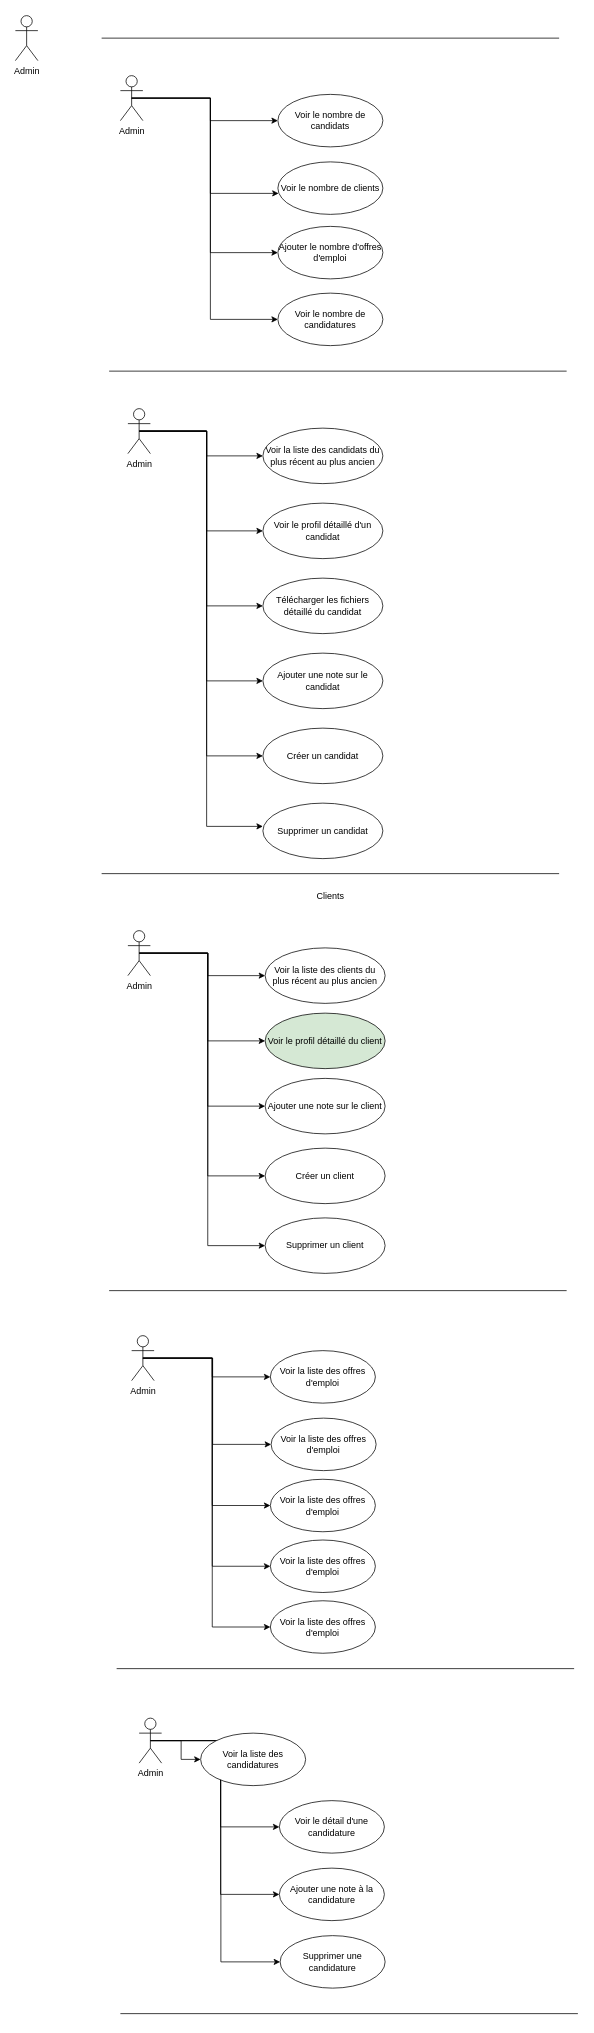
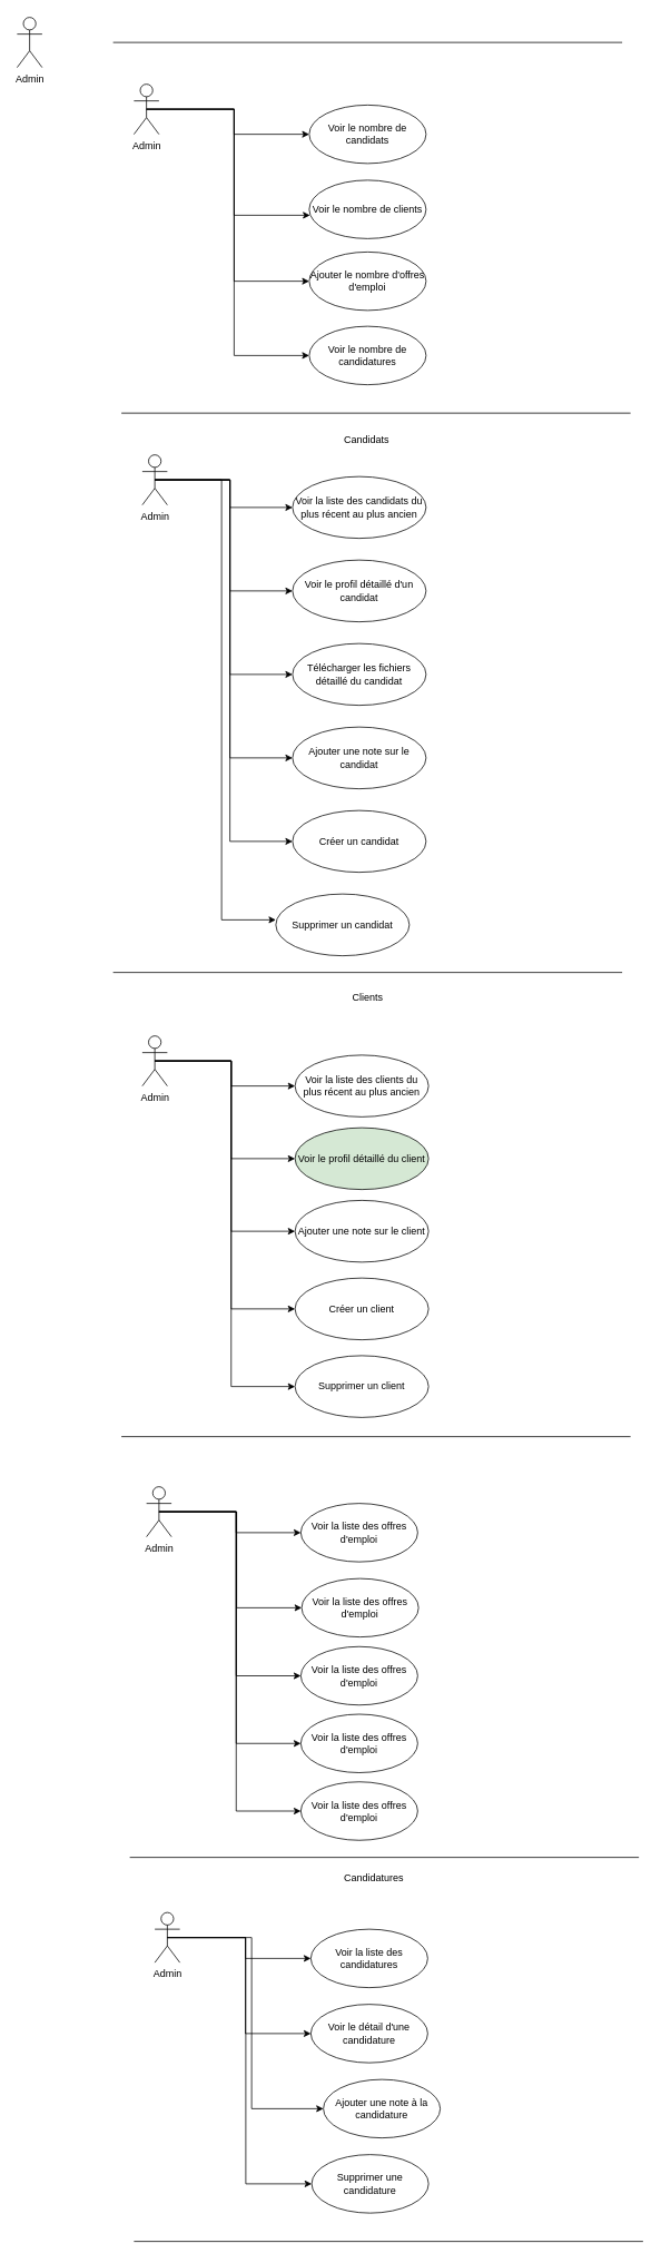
+ <mxCell id="14" value="Candidats" style="text;html=1;resizable=0;points=[];autosize=1;align=left;verticalAlign=top;spacingTop=-4;" vertex="1" parent="1"><mxGeometry x="410" y="516" width="70" height="20" as="geometry" /></mxCell>
- <mxCell id="27" value="Supprimer un candidat" style="ellipse;whiteSpace=wrap;html=1;" vertex="1" parent="1"><mxGeometry x="350" y="1070" width="160" height="74" as="geometry" /></mxCell>
+ <mxCell id="27" value="Supprimer un candidat" style="ellipse;whiteSpace=wrap;html=1;" vertex="1" parent="1"><mxGeometry x="330" y="1070" width="160" height="74" as="geometry" /></mxCell>
+ <mxCell id="54" value="Candidatures&lt;br&gt;" style="text;html=1;resizable=0;points=[];autosize=1;align=left;verticalAlign=top;spacingTop=-4;" vertex="1" parent="1"><mxGeometry x="410" y="2239" width="90" height="20" as="geometry" /></mxCell>
- <mxCell id="60" value="Voir la liste des candidatures" style="ellipse;whiteSpace=wrap;html=1;" vertex="1" parent="1"><mxGeometry x="267" y="2310" width="140" height="70" as="geometry" /></mxCell>
+ <mxCell id="60" value="Voir la liste des candidatures" style="ellipse;whiteSpace=wrap;html=1;" vertex="1" parent="1"><mxGeometry x="372" y="2310" width="140" height="70" as="geometry" /></mxCell>
- <mxCell id="62" value="Ajouter une note à la candidature" style="ellipse;whiteSpace=wrap;html=1;" vertex="1" parent="1"><mxGeometry x="372" y="2490" width="140" height="70" as="geometry" /></mxCell>
+ <mxCell id="62" value="Ajouter une note à la candidature" style="ellipse;whiteSpace=wrap;html=1;" vertex="1" parent="1"><mxGeometry x="387" y="2490" width="140" height="70" as="geometry" /></mxCell>
